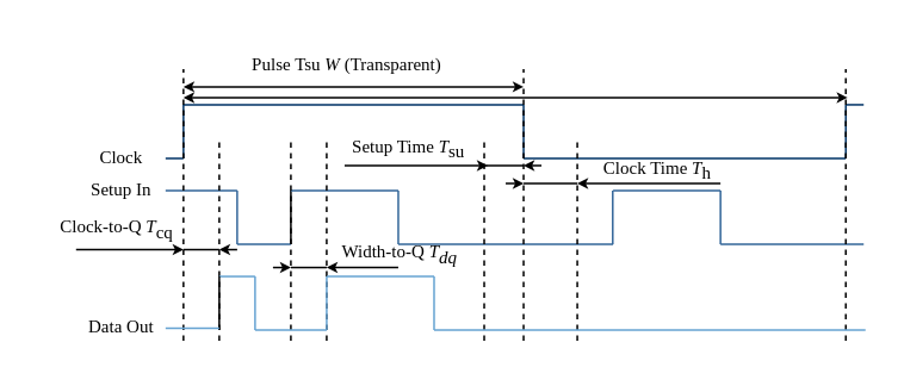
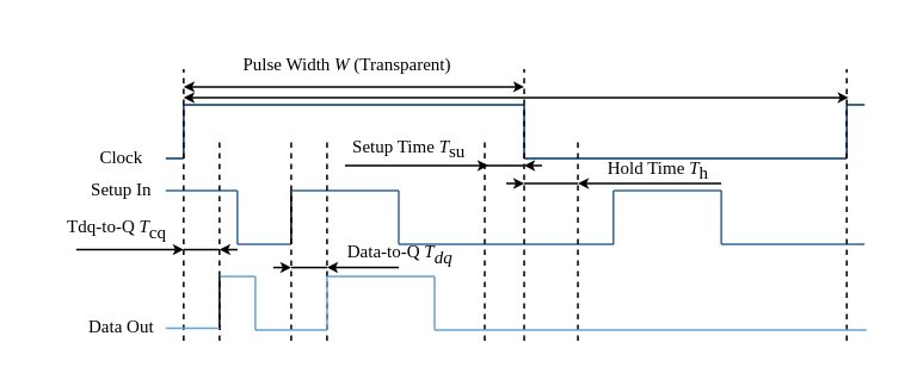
- <mxCell id="56" value="&lt;font style=&quot;&quot;&gt;Pulse Tsu &lt;i style=&quot;font-size: 10px;&quot;&gt;W &lt;/i&gt;(Transparent)&lt;/font&gt;" style="text;html=1;align=center;verticalAlign=middle;resizable=0;points=[];autosize=1;strokeColor=none;fillColor=none;fontFamily=Times New Roman;fontSize=10;" vertex="1" parent="1"><mxGeometry x="123" y="20" width="140" height="30" as="geometry" /></mxCell>
+ <mxCell id="56" value="&lt;font style=&quot;&quot;&gt;Pulse Width &lt;i style=&quot;font-size: 10px;&quot;&gt;W &lt;/i&gt;(Transparent)&lt;/font&gt;" style="text;html=1;align=center;verticalAlign=middle;resizable=0;points=[];autosize=1;strokeColor=none;fillColor=none;fontFamily=Times New Roman;fontSize=10;" vertex="1" parent="1"><mxGeometry x="123" y="20" width="140" height="30" as="geometry" /></mxCell>
- <mxCell id="54" value="&lt;font face=&quot;Times New Roman&quot; style=&quot;font-size: 10px;&quot;&gt;Clock Time &lt;span style=&quot;font-size: 10px;&quot;&gt;&lt;i&gt;T&lt;/i&gt;&lt;sub style=&quot;font-size: 10px;&quot;&gt;h&lt;/sub&gt;&lt;/span&gt;&lt;/font&gt;" style="text;html=1;fillColor=none;align=center;verticalAlign=middle;whiteSpace=wrap;rounded=0;fontSize=10;strokeWidth=0;" vertex="1" parent="1"><mxGeometry x="322" y="80" width="90" height="30" as="geometry" /></mxCell>
+ <mxCell id="54" value="&lt;font face=&quot;Times New Roman&quot; style=&quot;font-size: 10px;&quot;&gt;Hold Time &lt;span style=&quot;font-size: 10px;&quot;&gt;&lt;i&gt;T&lt;/i&gt;&lt;sub style=&quot;font-size: 10px;&quot;&gt;h&lt;/sub&gt;&lt;/span&gt;&lt;/font&gt;" style="text;html=1;fillColor=none;align=center;verticalAlign=middle;whiteSpace=wrap;rounded=0;fontSize=10;strokeWidth=0;" vertex="1" parent="1"><mxGeometry x="322" y="80" width="90" height="30" as="geometry" /></mxCell>
- <mxCell id="58" value="&lt;font face=&quot;Times New Roman&quot; style=&quot;font-size: 10px;&quot;&gt;Clock-to-Q &lt;span style=&quot;font-size: 10px;&quot;&gt;&lt;i&gt;T&lt;/i&gt;&lt;sub style=&quot;font-size: 10px;&quot;&gt;cq&lt;/sub&gt;&lt;/span&gt;&lt;/font&gt;" style="text;html=1;strokeColor=none;fillColor=none;align=center;verticalAlign=middle;whiteSpace=wrap;rounded=0;fontSize=10;" vertex="1" parent="1"><mxGeometry y="113" width="90" height="30" as="geometry" x="20" /></mxCell>
+ <mxCell id="58" value="&lt;font face=&quot;Times New Roman&quot; style=&quot;font-size: 10px;&quot;&gt;Tdq-to-Q &lt;span style=&quot;font-size: 10px;&quot;&gt;&lt;i&gt;T&lt;/i&gt;&lt;sub style=&quot;font-size: 10px;&quot;&gt;cq&lt;/sub&gt;&lt;/span&gt;&lt;/font&gt;" style="text;html=1;strokeColor=none;fillColor=none;align=center;verticalAlign=middle;whiteSpace=wrap;rounded=0;fontSize=10;" vertex="1" parent="1"><mxGeometry y="113" width="90" height="30" as="geometry" x="20" /></mxCell>
- <mxCell id="2" value="&lt;font face=&quot;Times New Roman&quot; style=&quot;font-size: 10px;&quot;&gt;Width-to-Q &lt;i style=&quot;font-size: 10px;&quot;&gt;T&lt;sub style=&quot;font-size: 10px;&quot;&gt;dq&lt;/sub&gt;&lt;/i&gt;&lt;/font&gt;" style="text;html=1;strokeColor=none;fillColor=none;align=center;verticalAlign=middle;whiteSpace=wrap;rounded=0;fontSize=10;" vertex="1" parent="1"><mxGeometry x="178" y="127" width="90" height="30" as="geometry" /></mxCell>
+ <mxCell id="2" value="&lt;font face=&quot;Times New Roman&quot; style=&quot;font-size: 10px;&quot;&gt;Data-to-Q &lt;i style=&quot;font-size: 10px;&quot;&gt;T&lt;sub style=&quot;font-size: 10px;&quot;&gt;dq&lt;/sub&gt;&lt;/i&gt;&lt;/font&gt;" style="text;html=1;strokeColor=none;fillColor=none;align=center;verticalAlign=middle;whiteSpace=wrap;rounded=0;fontSize=10;" vertex="1" parent="1"><mxGeometry x="178" y="127" width="90" height="30" as="geometry" /></mxCell>
